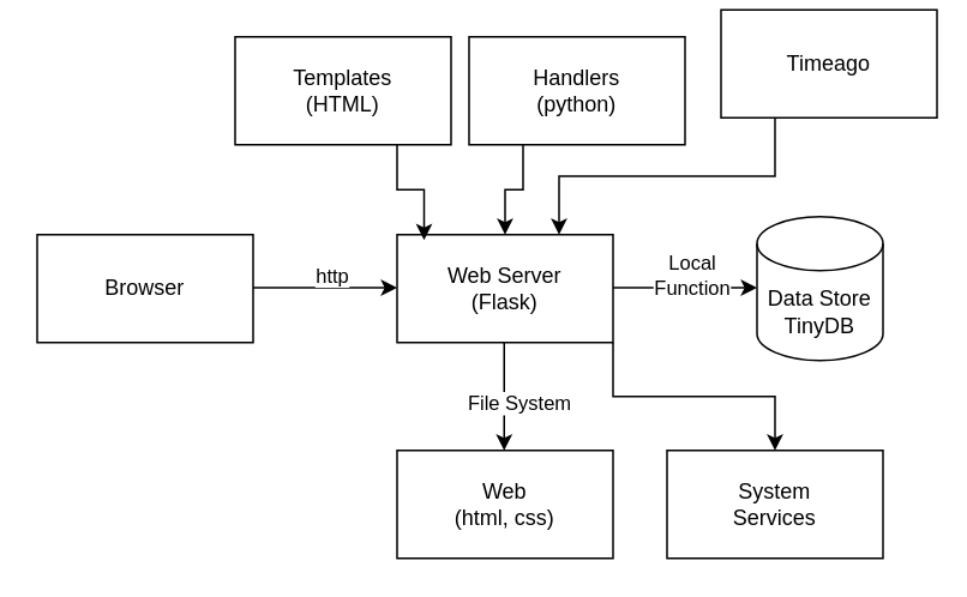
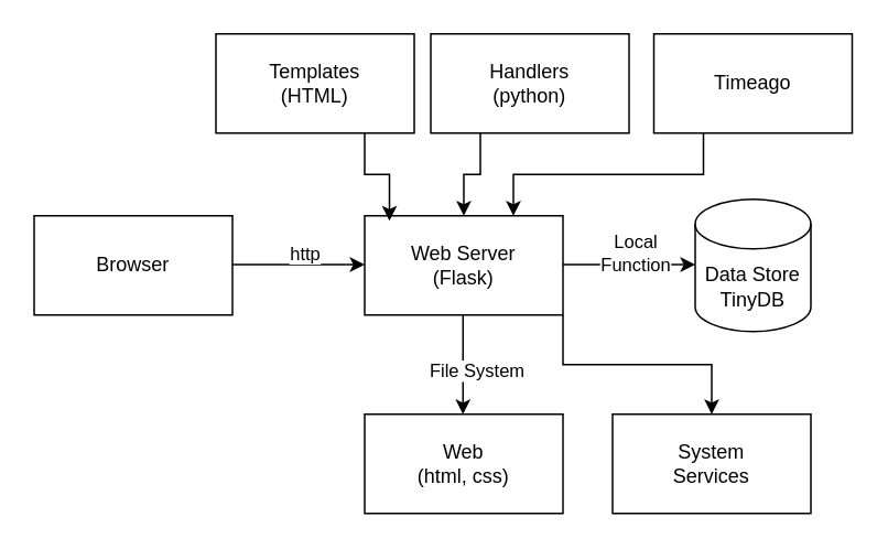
- <mxCell id="18" value="Timeago" style="rounded=0;whiteSpace=wrap;html=1;" vertex="1" parent="1"><mxGeometry x="400" y="5" width="120" height="60" as="geometry" /></mxCell>
+ <mxCell id="18" value="Timeago" style="rounded=0;whiteSpace=wrap;html=1;" vertex="1" parent="1"><mxGeometry x="395" y="20" width="120" height="60" as="geometry" /></mxCell>
